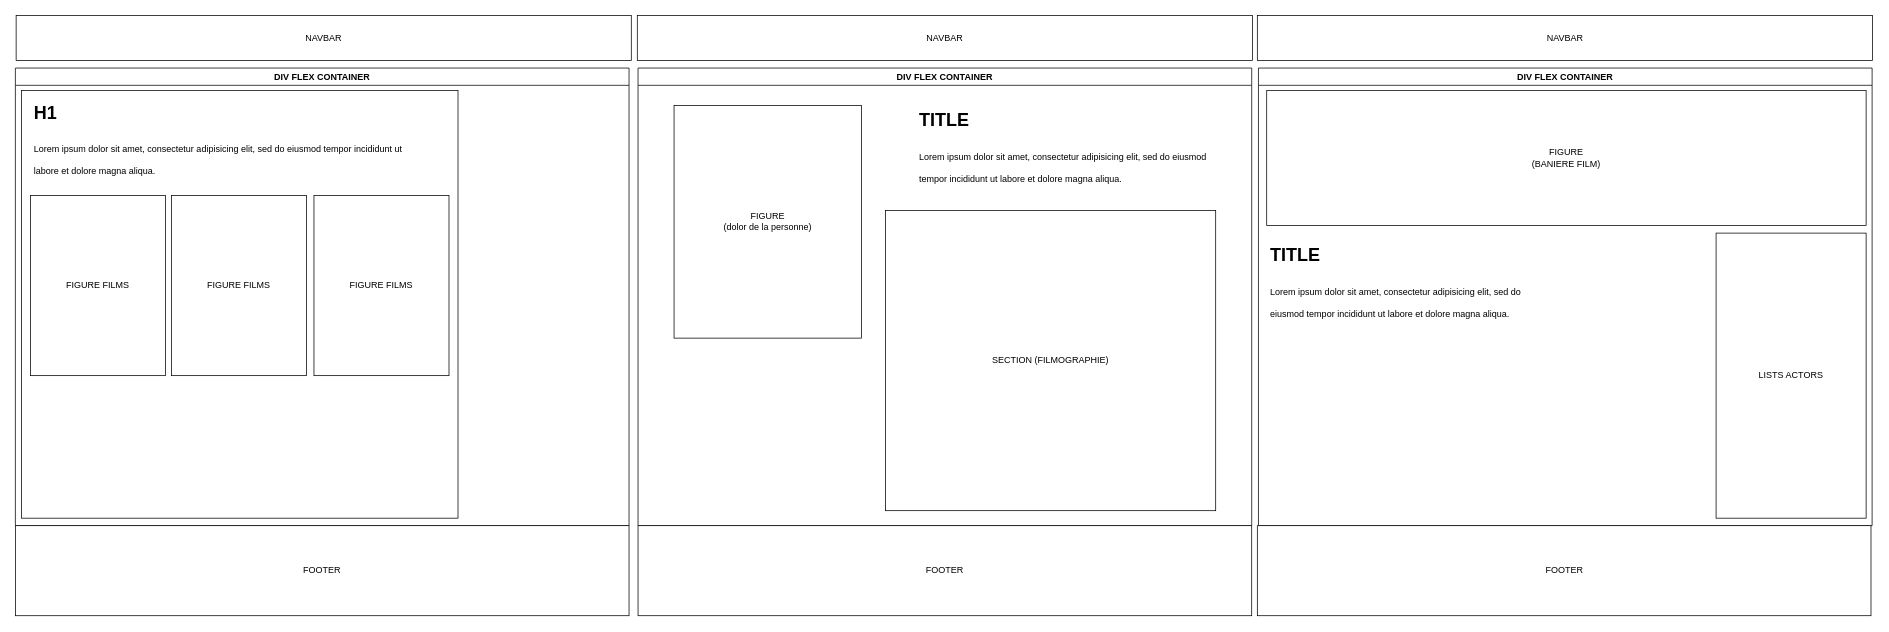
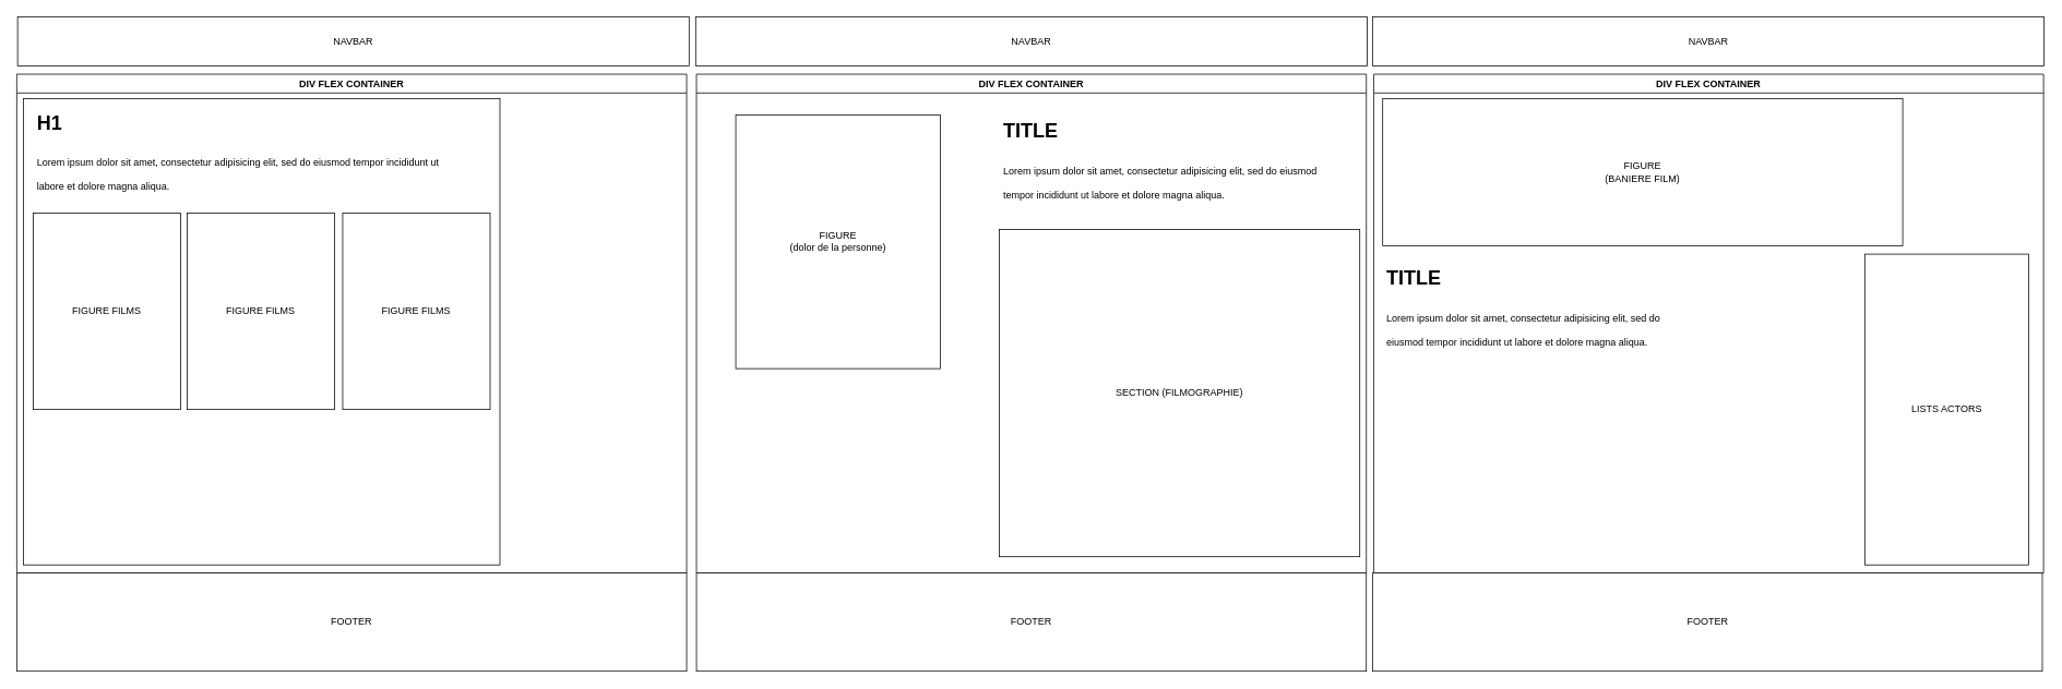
- <mxCell id="19" value="FIGURE&lt;br&gt;(BANIERE FILM)" style="rounded=0;whiteSpace=wrap;html=1;" vertex="1" parent="17"><mxGeometry x="11" y="30" width="799" height="180" as="geometry" /></mxCell>
+ <mxCell id="19" value="FIGURE&lt;br&gt;(BANIERE FILM)" style="rounded=0;whiteSpace=wrap;html=1;" vertex="1" parent="17"><mxGeometry x="11" y="30" width="635" height="180" as="geometry" /></mxCell>
- <mxCell id="14" value="SECTION (FILMOGRAPHIE)" style="rounded=0;whiteSpace=wrap;html=1;" vertex="1" parent="11"><mxGeometry x="330" y="190" width="440" height="400" as="geometry" /></mxCell>
+ <mxCell id="14" value="SECTION (FILMOGRAPHIE)" style="rounded=0;whiteSpace=wrap;html=1;" vertex="1" parent="11"><mxGeometry x="370" y="190" width="440" height="400" as="geometry" /></mxCell>
- <mxCell id="20" value="LISTS ACTORS" style="rounded=0;whiteSpace=wrap;html=1;" vertex="1" parent="17"><mxGeometry x="610" y="220" width="200" height="380" as="geometry" /></mxCell>
+ <mxCell id="20" value="LISTS ACTORS" style="rounded=0;whiteSpace=wrap;html=1;" vertex="1" parent="17"><mxGeometry x="600" y="220" width="200" height="380" as="geometry" /></mxCell>
